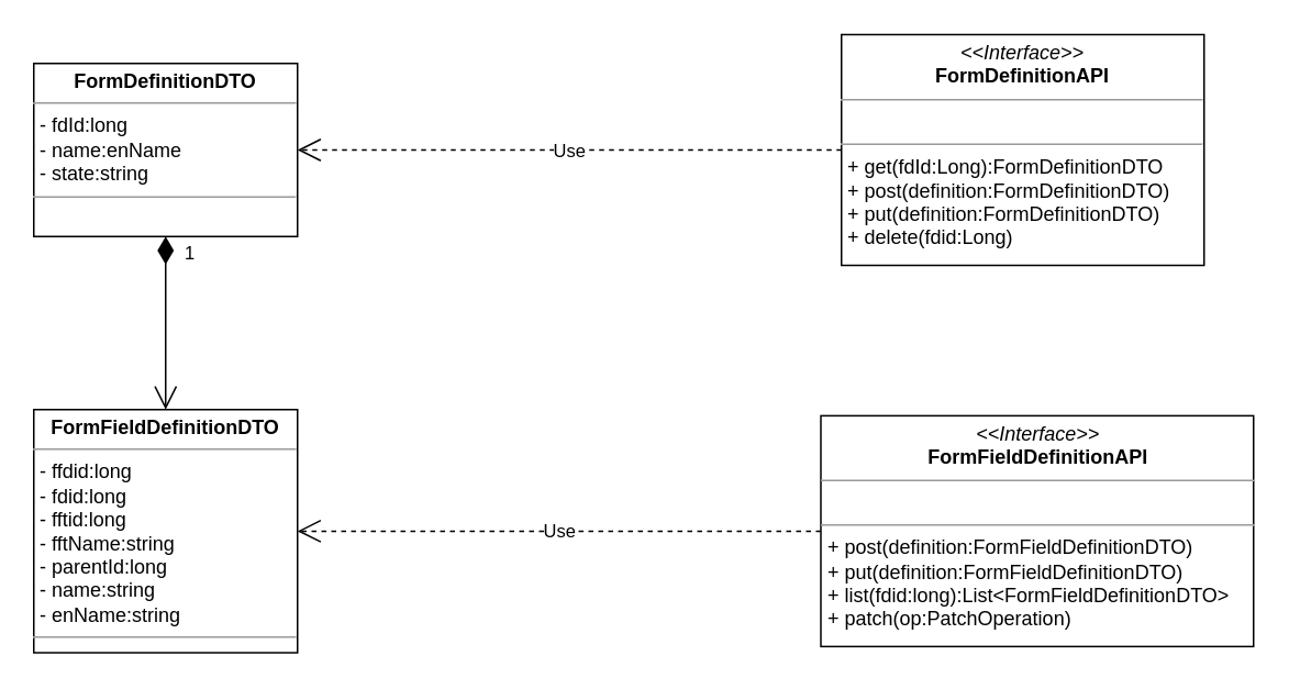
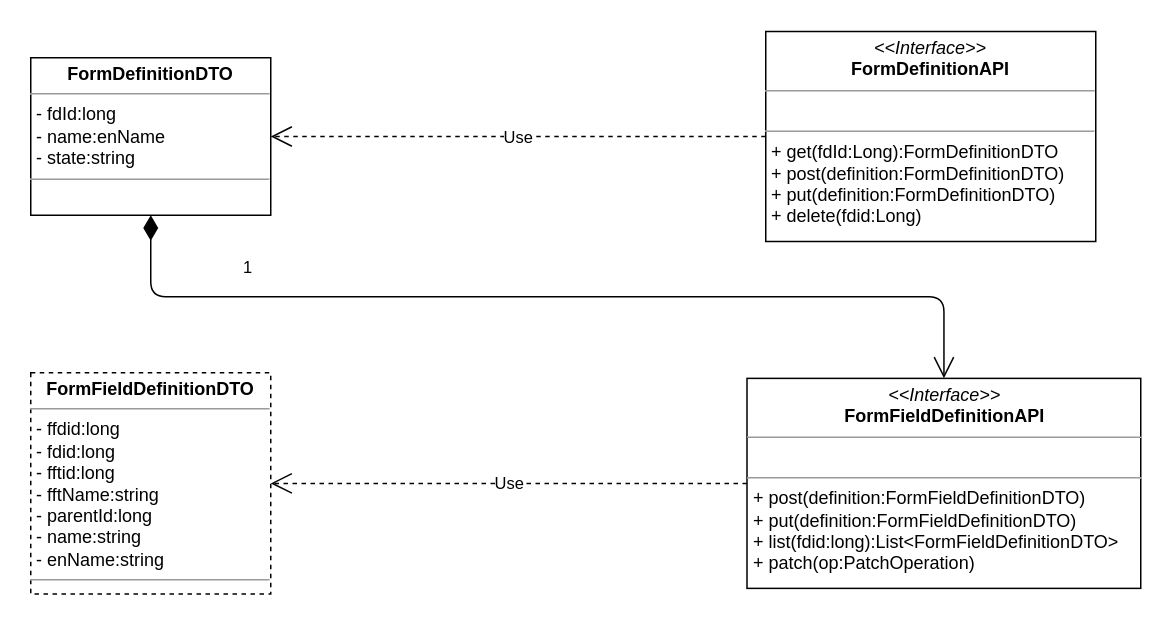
- <mxCell id="8" value="1" style="endArrow=open;html=1;endSize=12;startArrow=diamondThin;startSize=14;startFill=1;edgeStyle=orthogonalEdgeStyle;align=left;verticalAlign=bottom;exitX=0.5;exitY=1;exitDx=0;exitDy=0;entryX=0.5;entryY=0;entryDx=0;entryDy=0;" parent="1" source="3" target="5" edge="1"><mxGeometry x="-0.643" y="10" relative="1" as="geometry"><mxPoint x="80" y="448" as="sourcePoint" /><mxPoint x="260" y="248" as="targetPoint" /><mxPoint as="offset" /></mxGeometry></mxCell>
+ <mxCell id="8" value="1" style="endArrow=open;html=1;endSize=12;startArrow=diamondThin;startSize=14;startFill=1;edgeStyle=orthogonalEdgeStyle;align=left;verticalAlign=bottom;exitX=0.5;exitY=1;exitDx=0;exitDy=0;" parent="1" source="3" target="6" edge="1"><mxGeometry x="-0.643" y="10" relative="1" as="geometry"><mxPoint x="80" y="448" as="sourcePoint" /><mxPoint x="260" y="248" as="targetPoint" /><mxPoint as="offset" /></mxGeometry></mxCell>
- <mxCell id="5" value="&lt;p style=&quot;margin: 0px ; margin-top: 4px ; text-align: center&quot;&gt;&lt;b&gt;FormFieldDefinitionDTO&lt;/b&gt;&lt;/p&gt;&lt;hr size=&quot;1&quot;&gt;&lt;p style=&quot;margin: 0px ; margin-left: 4px&quot;&gt;- ffdid:long&lt;/p&gt;&lt;p style=&quot;margin: 0px ; margin-left: 4px&quot;&gt;- fdid:long&lt;/p&gt;&lt;p style=&quot;margin: 0px ; margin-left: 4px&quot;&gt;- fftid:long&lt;/p&gt;&lt;p style=&quot;margin: 0px ; margin-left: 4px&quot;&gt;- fftName:string&lt;/p&gt;&lt;p style=&quot;margin: 0px ; margin-left: 4px&quot;&gt;- parentId:long&lt;/p&gt;&lt;p style=&quot;margin: 0px ; margin-left: 4px&quot;&gt;- name:string&lt;/p&gt;&lt;p style=&quot;margin: 0px ; margin-left: 4px&quot;&gt;- enName:string&lt;/p&gt;&lt;hr size=&quot;1&quot;&gt;&lt;p style=&quot;margin: 0px ; margin-left: 4px&quot;&gt;&lt;br&gt;&lt;/p&gt;" style="verticalAlign=top;align=left;overflow=fill;fontSize=12;fontFamily=Helvetica;html=1;gradientColor=none;" parent="1" vertex="1"><mxGeometry x="20" y="248" width="160" height="147.5" as="geometry" /></mxCell>
+ <mxCell id="5" value="&lt;p style=&quot;margin: 0px ; margin-top: 4px ; text-align: center&quot;&gt;&lt;b&gt;FormFieldDefinitionDTO&lt;/b&gt;&lt;/p&gt;&lt;hr size=&quot;1&quot;&gt;&lt;p style=&quot;margin: 0px ; margin-left: 4px&quot;&gt;- ffdid:long&lt;/p&gt;&lt;p style=&quot;margin: 0px ; margin-left: 4px&quot;&gt;- fdid:long&lt;/p&gt;&lt;p style=&quot;margin: 0px ; margin-left: 4px&quot;&gt;- fftid:long&lt;/p&gt;&lt;p style=&quot;margin: 0px ; margin-left: 4px&quot;&gt;- fftName:string&lt;/p&gt;&lt;p style=&quot;margin: 0px ; margin-left: 4px&quot;&gt;- parentId:long&lt;/p&gt;&lt;p style=&quot;margin: 0px ; margin-left: 4px&quot;&gt;- name:string&lt;/p&gt;&lt;p style=&quot;margin: 0px ; margin-left: 4px&quot;&gt;- enName:string&lt;/p&gt;&lt;hr size=&quot;1&quot;&gt;&lt;p style=&quot;margin: 0px ; margin-left: 4px&quot;&gt;&lt;br&gt;&lt;/p&gt;" style="verticalAlign=top;align=left;overflow=fill;fontSize=12;fontFamily=Helvetica;html=1;gradientColor=none;dashed=1;" parent="1" vertex="1"><mxGeometry x="20" y="248" width="160" height="147.5" as="geometry" /></mxCell>
